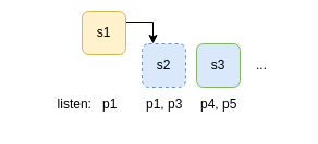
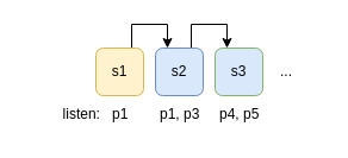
+ <mxCell id="4" style="edgeStyle=orthogonalEdgeStyle;rounded=0;orthogonalLoop=1;jettySize=auto;html=1;exitX=0.75;exitY=0;exitDx=0;exitDy=0;entryX=0.25;entryY=0;entryDx=0;entryDy=0;" edge="1" parent="1" source="5" target="6"><mxGeometry relative="1" as="geometry"><Array as="points"><mxPoint x="160" y="20" /><mxPoint x="190" y="20" /></Array></mxGeometry></mxCell>
- <mxCell id="3" value="s1" style="rounded=1;whiteSpace=wrap;html=1;fillColor=#fff2cc;strokeColor=#d6b656;" vertex="1" parent="1"><mxGeometry x="75" y="10" width="40" height="40" as="geometry" /></mxCell>
+ <mxCell id="3" value="s1" style="rounded=1;whiteSpace=wrap;html=1;fillColor=#fff2cc;strokeColor=#d6b656;" vertex="1" parent="1"><mxGeometry x="80" y="40" width="40" height="40" as="geometry" /></mxCell>
- <mxCell id="5" value="s2" style="rounded=1;whiteSpace=wrap;html=1;fillColor=#dae8fc;strokeColor=#6c8ebf;dashed=1;" vertex="1" parent="1"><mxGeometry x="130" y="40" width="40" height="40" as="geometry" /></mxCell>
+ <mxCell id="5" value="s2" style="rounded=1;whiteSpace=wrap;html=1;fillColor=#dae8fc;strokeColor=#6c8ebf;" vertex="1" parent="1"><mxGeometry x="130" y="40" width="40" height="40" as="geometry" /></mxCell>
